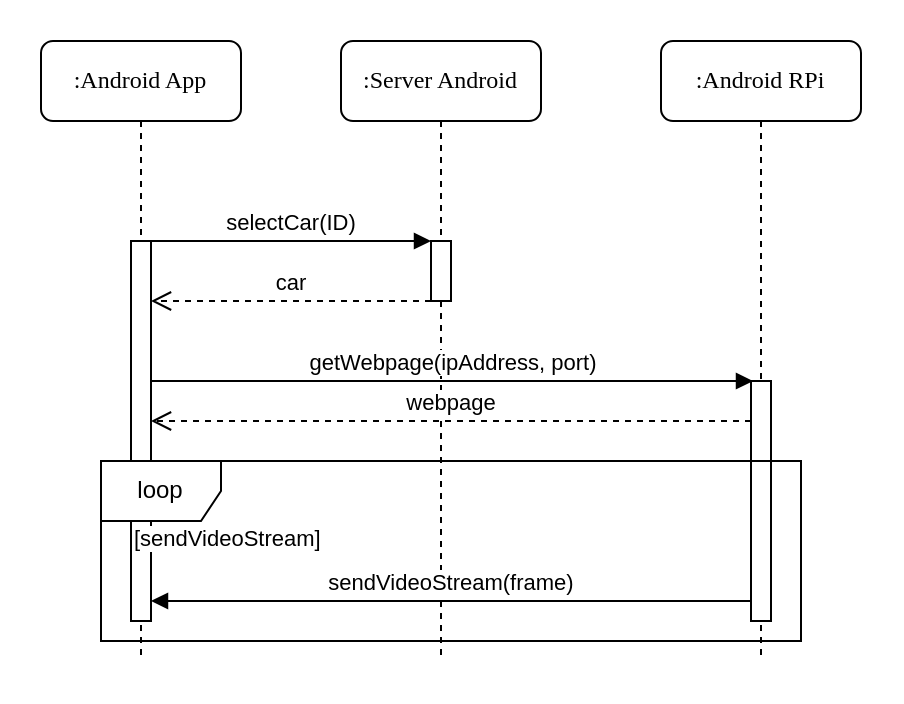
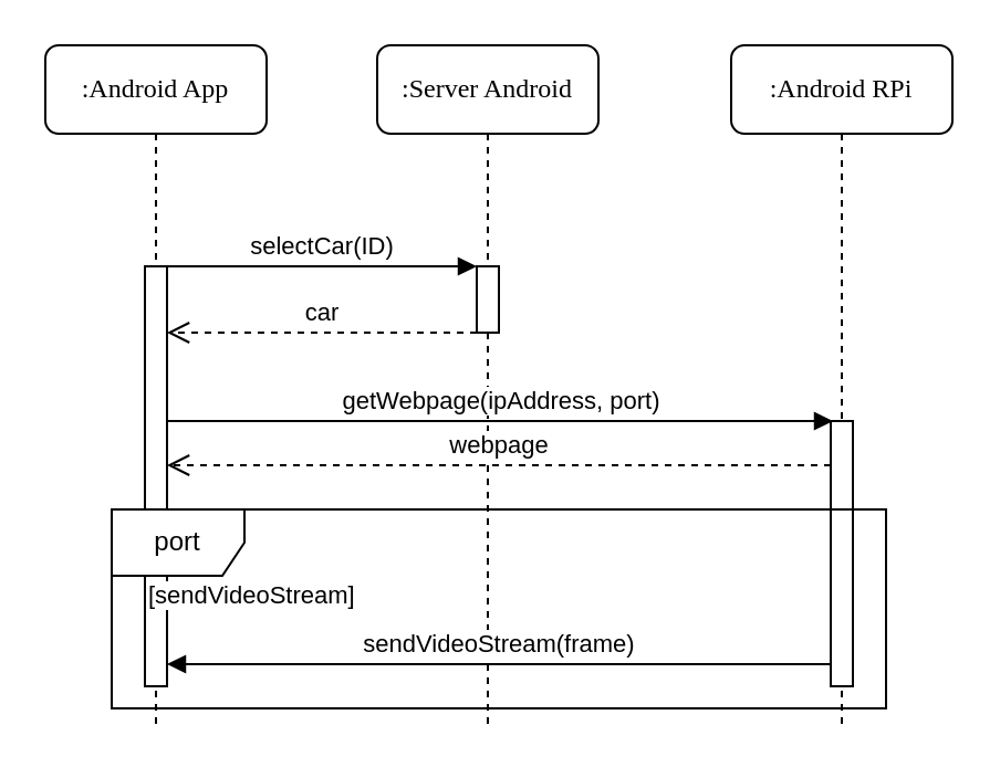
- <mxCell id="13" value="loop" style="shape=umlFrame;whiteSpace=wrap;html=1;" vertex="1" parent="1"><mxGeometry x="50" y="230" width="350" height="90" as="geometry" /></mxCell>
+ <mxCell id="13" value="port" style="shape=umlFrame;whiteSpace=wrap;html=1;" vertex="1" parent="1"><mxGeometry x="50" y="230" width="350" height="90" as="geometry" /></mxCell>
